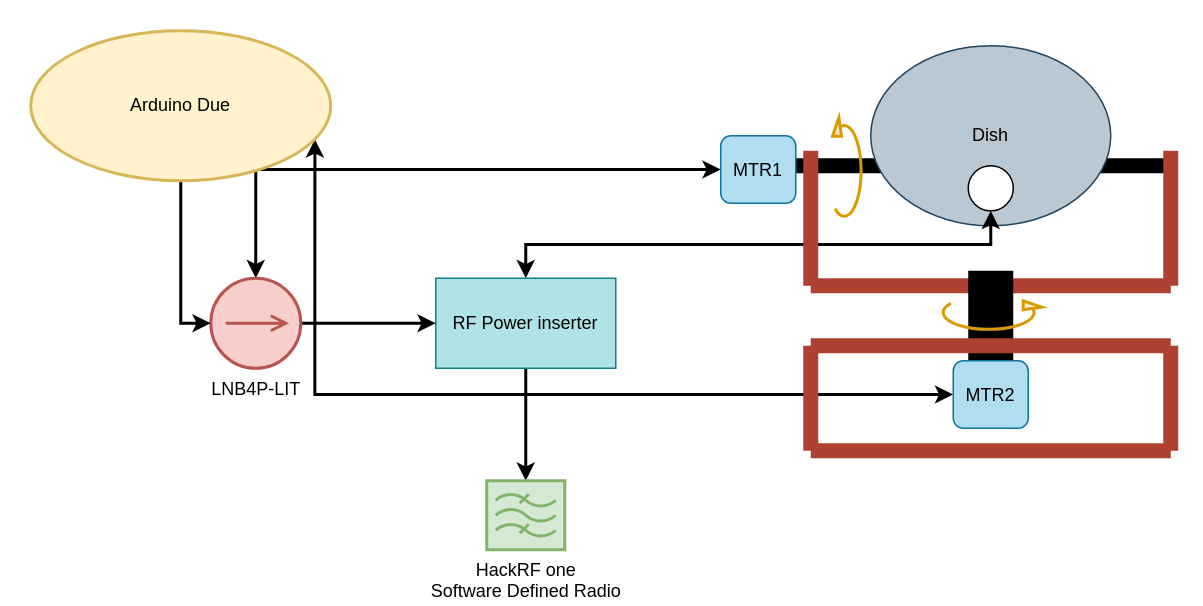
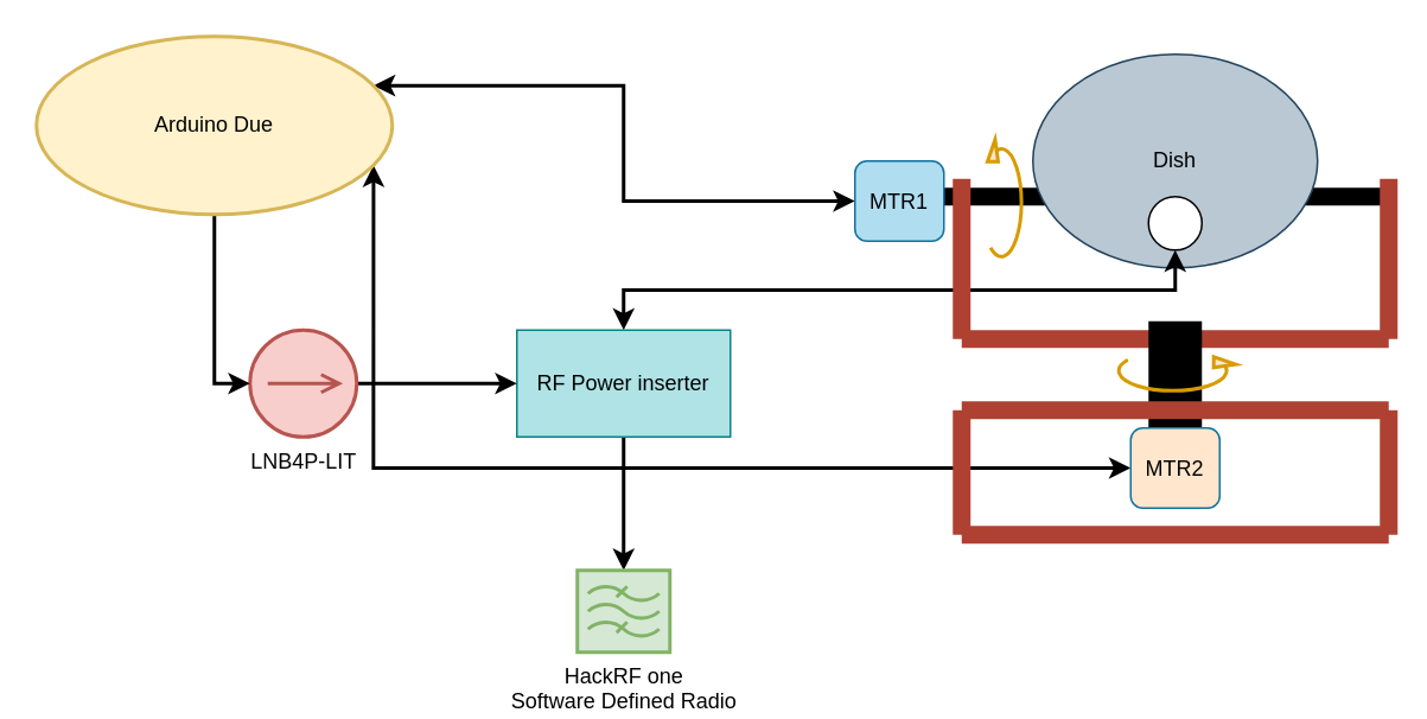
- <mxCell id="9" style="edgeStyle=orthogonalEdgeStyle;rounded=0;orthogonalLoop=1;jettySize=auto;html=1;exitX=0;exitY=0.5;exitDx=0;exitDy=0;startArrow=classic;startFill=1;strokeWidth=2;" edge="1" parent="1" source="10" target="24"><mxGeometry relative="1" as="geometry" /></mxCell>
+ <mxCell id="9" style="edgeStyle=orthogonalEdgeStyle;rounded=0;orthogonalLoop=1;jettySize=auto;html=1;exitX=0;exitY=0.5;exitDx=0;exitDy=0;entryX=1;entryY=0.25;entryDx=0;entryDy=0;startArrow=classic;startFill=1;strokeWidth=2;" edge="1" parent="1" source="10" target="26"><mxGeometry relative="1" as="geometry" /></mxCell>
- <mxCell id="16" value="MTR2" style="rounded=1;whiteSpace=wrap;html=1;fillColor=#b1ddf0;strokeColor=#10739e;" vertex="1" parent="1"><mxGeometry x="635" y="240" width="50" height="45" as="geometry" /></mxCell>
+ <mxCell id="16" value="MTR2" style="rounded=1;whiteSpace=wrap;html=1;fillColor=#ffe6cc;strokeColor=#10739e;" vertex="1" parent="1"><mxGeometry x="635" y="240" width="50" height="45" as="geometry" /></mxCell>
